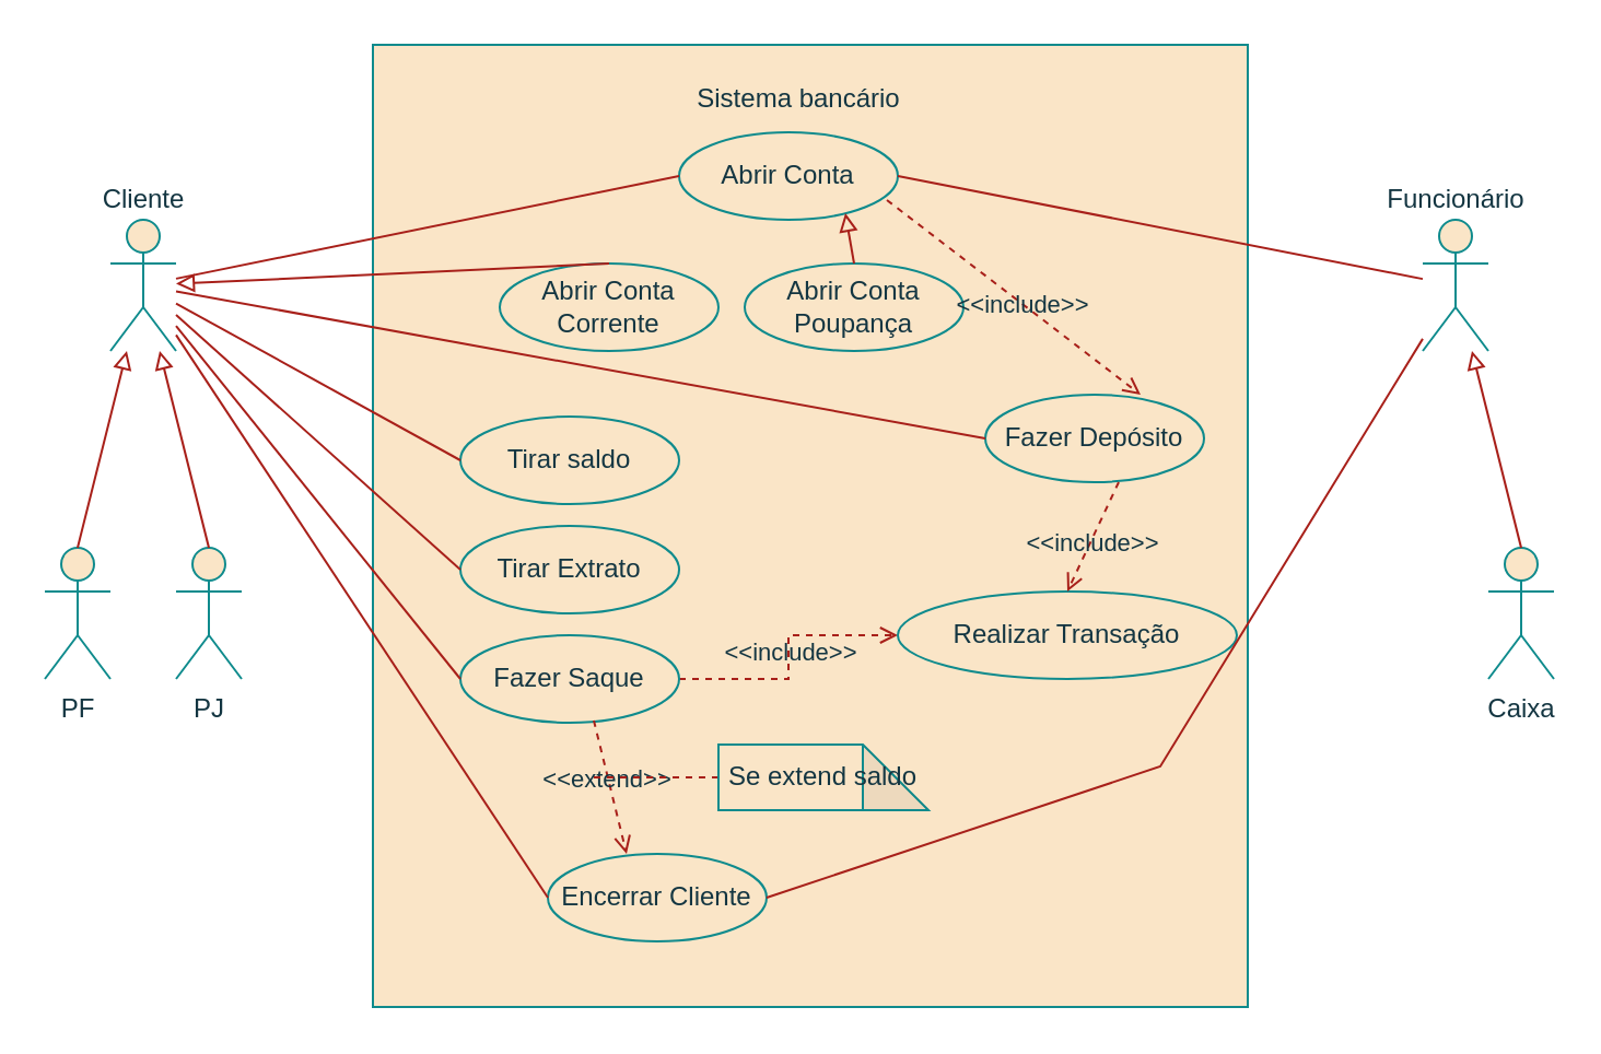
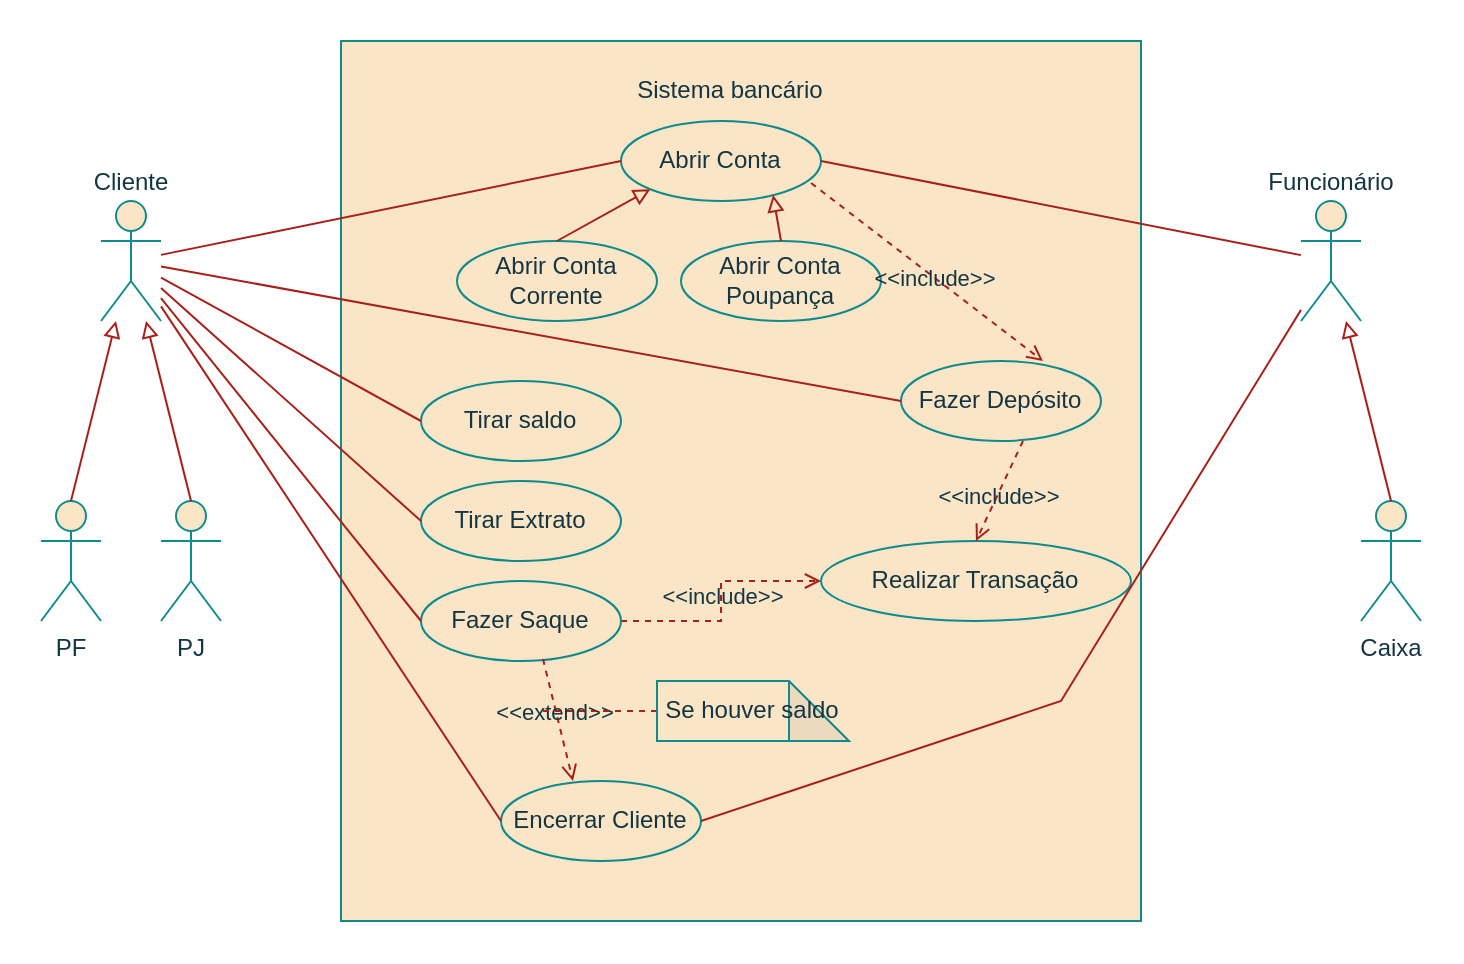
- <mxCell id="21" value="" style="endArrow=block;html=1;rounded=0;exitX=0.5;exitY=0;exitDx=0;exitDy=0;endFill=0;labelBackgroundColor=none;strokeColor=#A8201A;fontColor=default;" edge="1" parent="1" source="19" target="2"><mxGeometry width="50" height="50" relative="1" as="geometry"><mxPoint x="290" y="170" as="sourcePoint" /><mxPoint x="340" y="120" as="targetPoint" /></mxGeometry></mxCell>
+ <mxCell id="21" value="" style="endArrow=block;html=1;rounded=0;entryX=0;entryY=1;entryDx=0;entryDy=0;exitX=0.5;exitY=0;exitDx=0;exitDy=0;endFill=0;labelBackgroundColor=none;strokeColor=#A8201A;fontColor=default;" edge="1" parent="1" source="19" target="12"><mxGeometry width="50" height="50" relative="1" as="geometry"><mxPoint x="290" y="170" as="sourcePoint" /><mxPoint x="340" y="120" as="targetPoint" /></mxGeometry></mxCell>
- <mxCell id="38" value="Se extend saldo" style="shape=note;whiteSpace=wrap;html=1;backgroundOutline=1;darkOpacity=0.05;fillColor=#FAE5C7;strokeColor=#0F8B8D;labelBackgroundColor=none;fontColor=#143642;" vertex="1" parent="1"><mxGeometry x="328" y="340" width="96" height="30" as="geometry" /></mxCell>
+ <mxCell id="38" value="Se houver saldo" style="shape=note;whiteSpace=wrap;html=1;backgroundOutline=1;darkOpacity=0.05;fillColor=#FAE5C7;strokeColor=#0F8B8D;labelBackgroundColor=none;fontColor=#143642;" vertex="1" parent="1"><mxGeometry x="328" y="340" width="96" height="30" as="geometry" /></mxCell>
